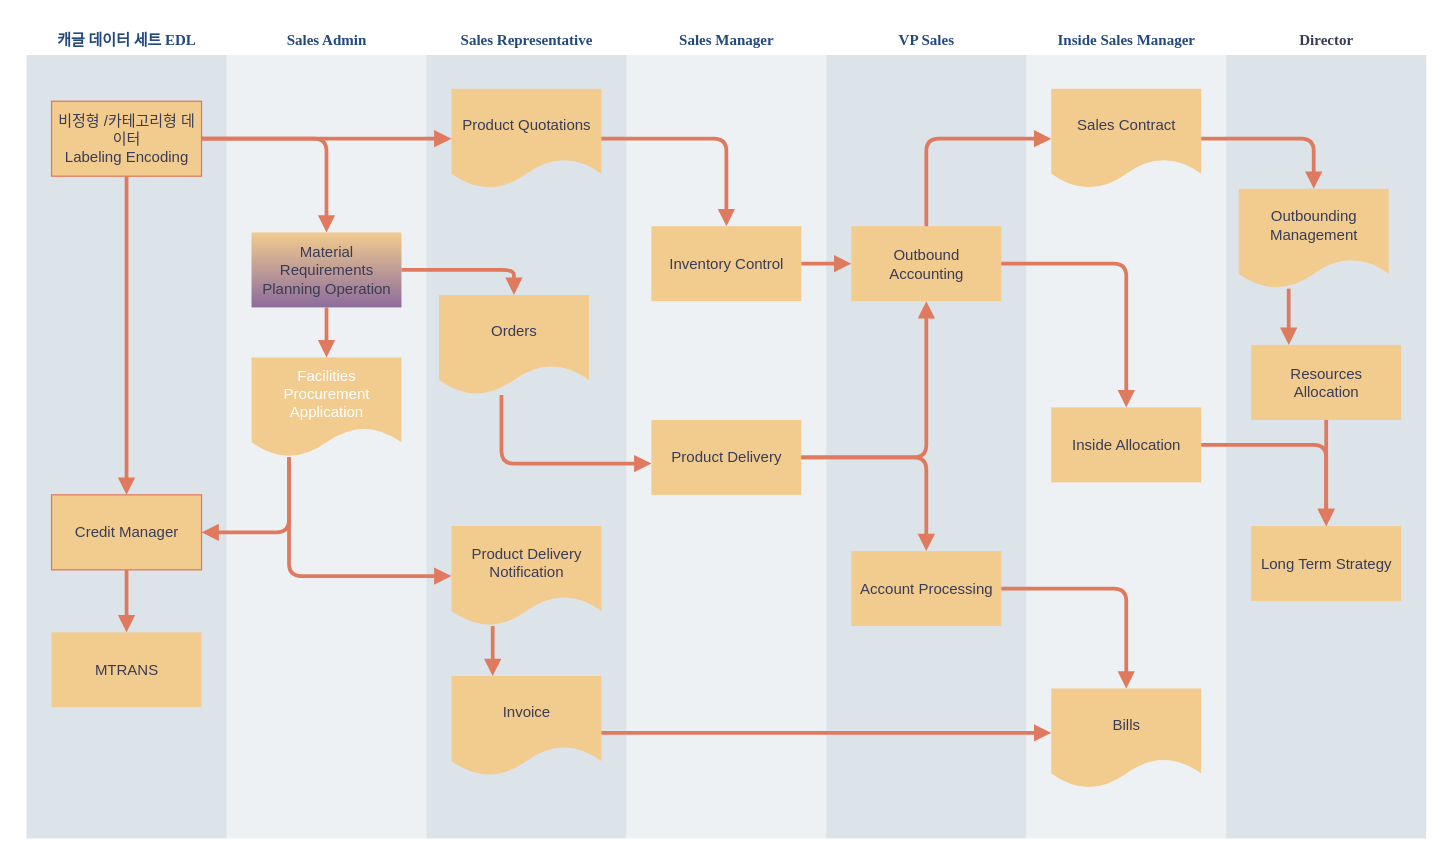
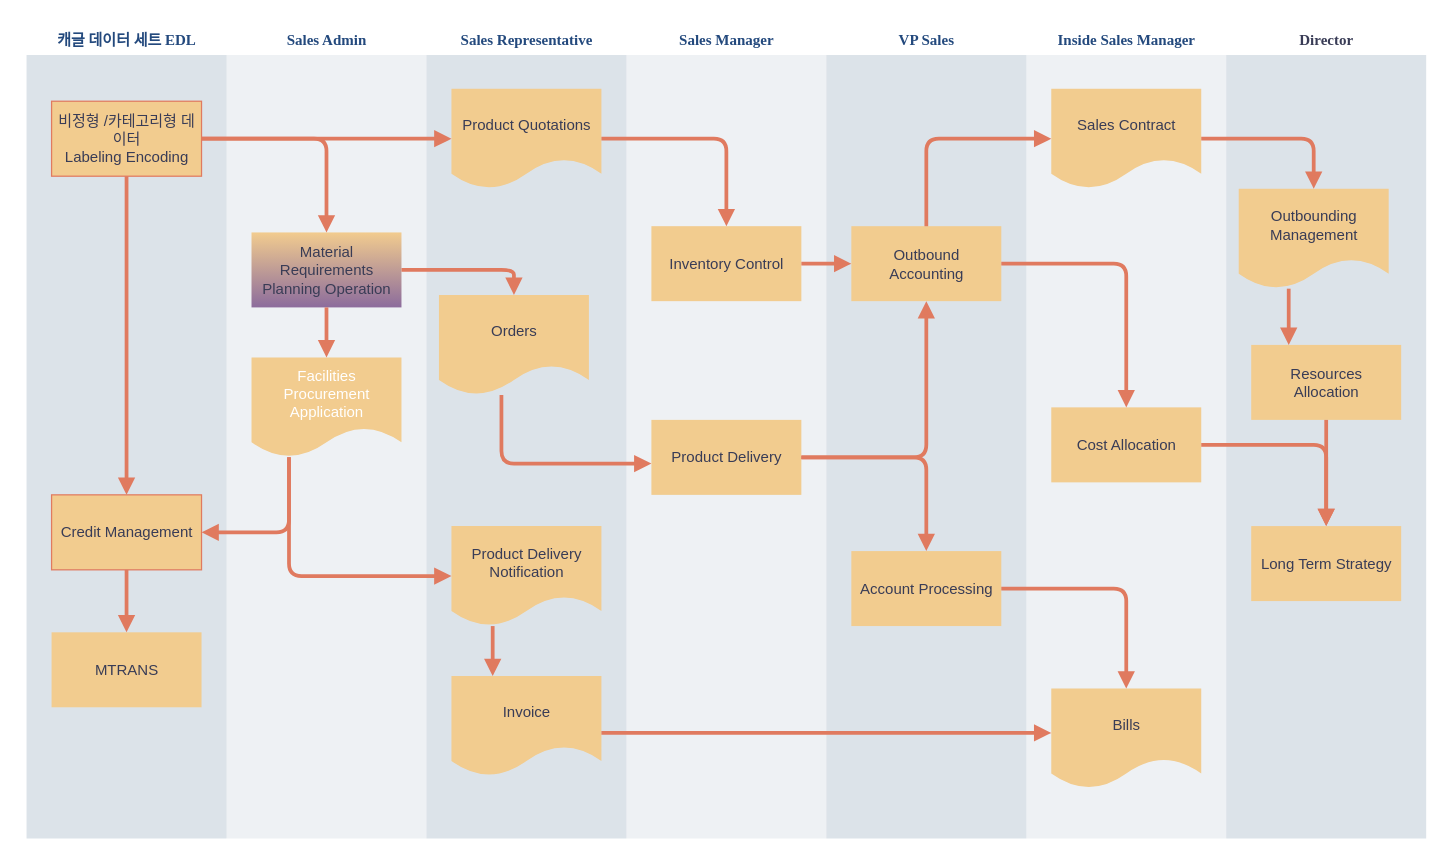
- <mxCell id="11" value="Inside Allocation" style="whiteSpace=wrap;strokeColor=none;fillColor=#F2CC8F;shadow=0;fontColor=#393C56;fontFamily=Helvetica;fontStyle=0;html=1;fontSize=12;spacing=6;verticalAlign=middle;labelBackgroundColor=none;" vertex="1" parent="8"><mxGeometry x="20" y="305" width="120" height="60" as="geometry" /></mxCell>
+ <mxCell id="11" value="Cost Allocation" style="whiteSpace=wrap;strokeColor=none;fillColor=#F2CC8F;shadow=0;fontColor=#393C56;fontFamily=Helvetica;fontStyle=0;html=1;fontSize=12;spacing=6;verticalAlign=middle;labelBackgroundColor=none;" vertex="1" parent="8"><mxGeometry x="20" y="305" width="120" height="60" as="geometry" /></mxCell>
- <mxCell id="4" value="Credit Manager" style="whiteSpace=wrap;strokeColor=#E07A5F;fillColor=#F2CC8F;shadow=0;fontFamily=Helvetica;fontStyle=0;html=1;fontSize=12;spacing=6;verticalAlign=middle;labelBackgroundColor=none;fontColor=#393C56;" vertex="1" parent="2"><mxGeometry x="20" y="375" width="120" height="60" as="geometry" /></mxCell>
+ <mxCell id="4" value="Credit Management" style="whiteSpace=wrap;strokeColor=#E07A5F;fillColor=#F2CC8F;shadow=0;fontFamily=Helvetica;fontStyle=0;html=1;fontSize=12;spacing=6;verticalAlign=middle;labelBackgroundColor=none;fontColor=#393C56;" vertex="1" parent="2"><mxGeometry x="20" y="375" width="120" height="60" as="geometry" /></mxCell>
